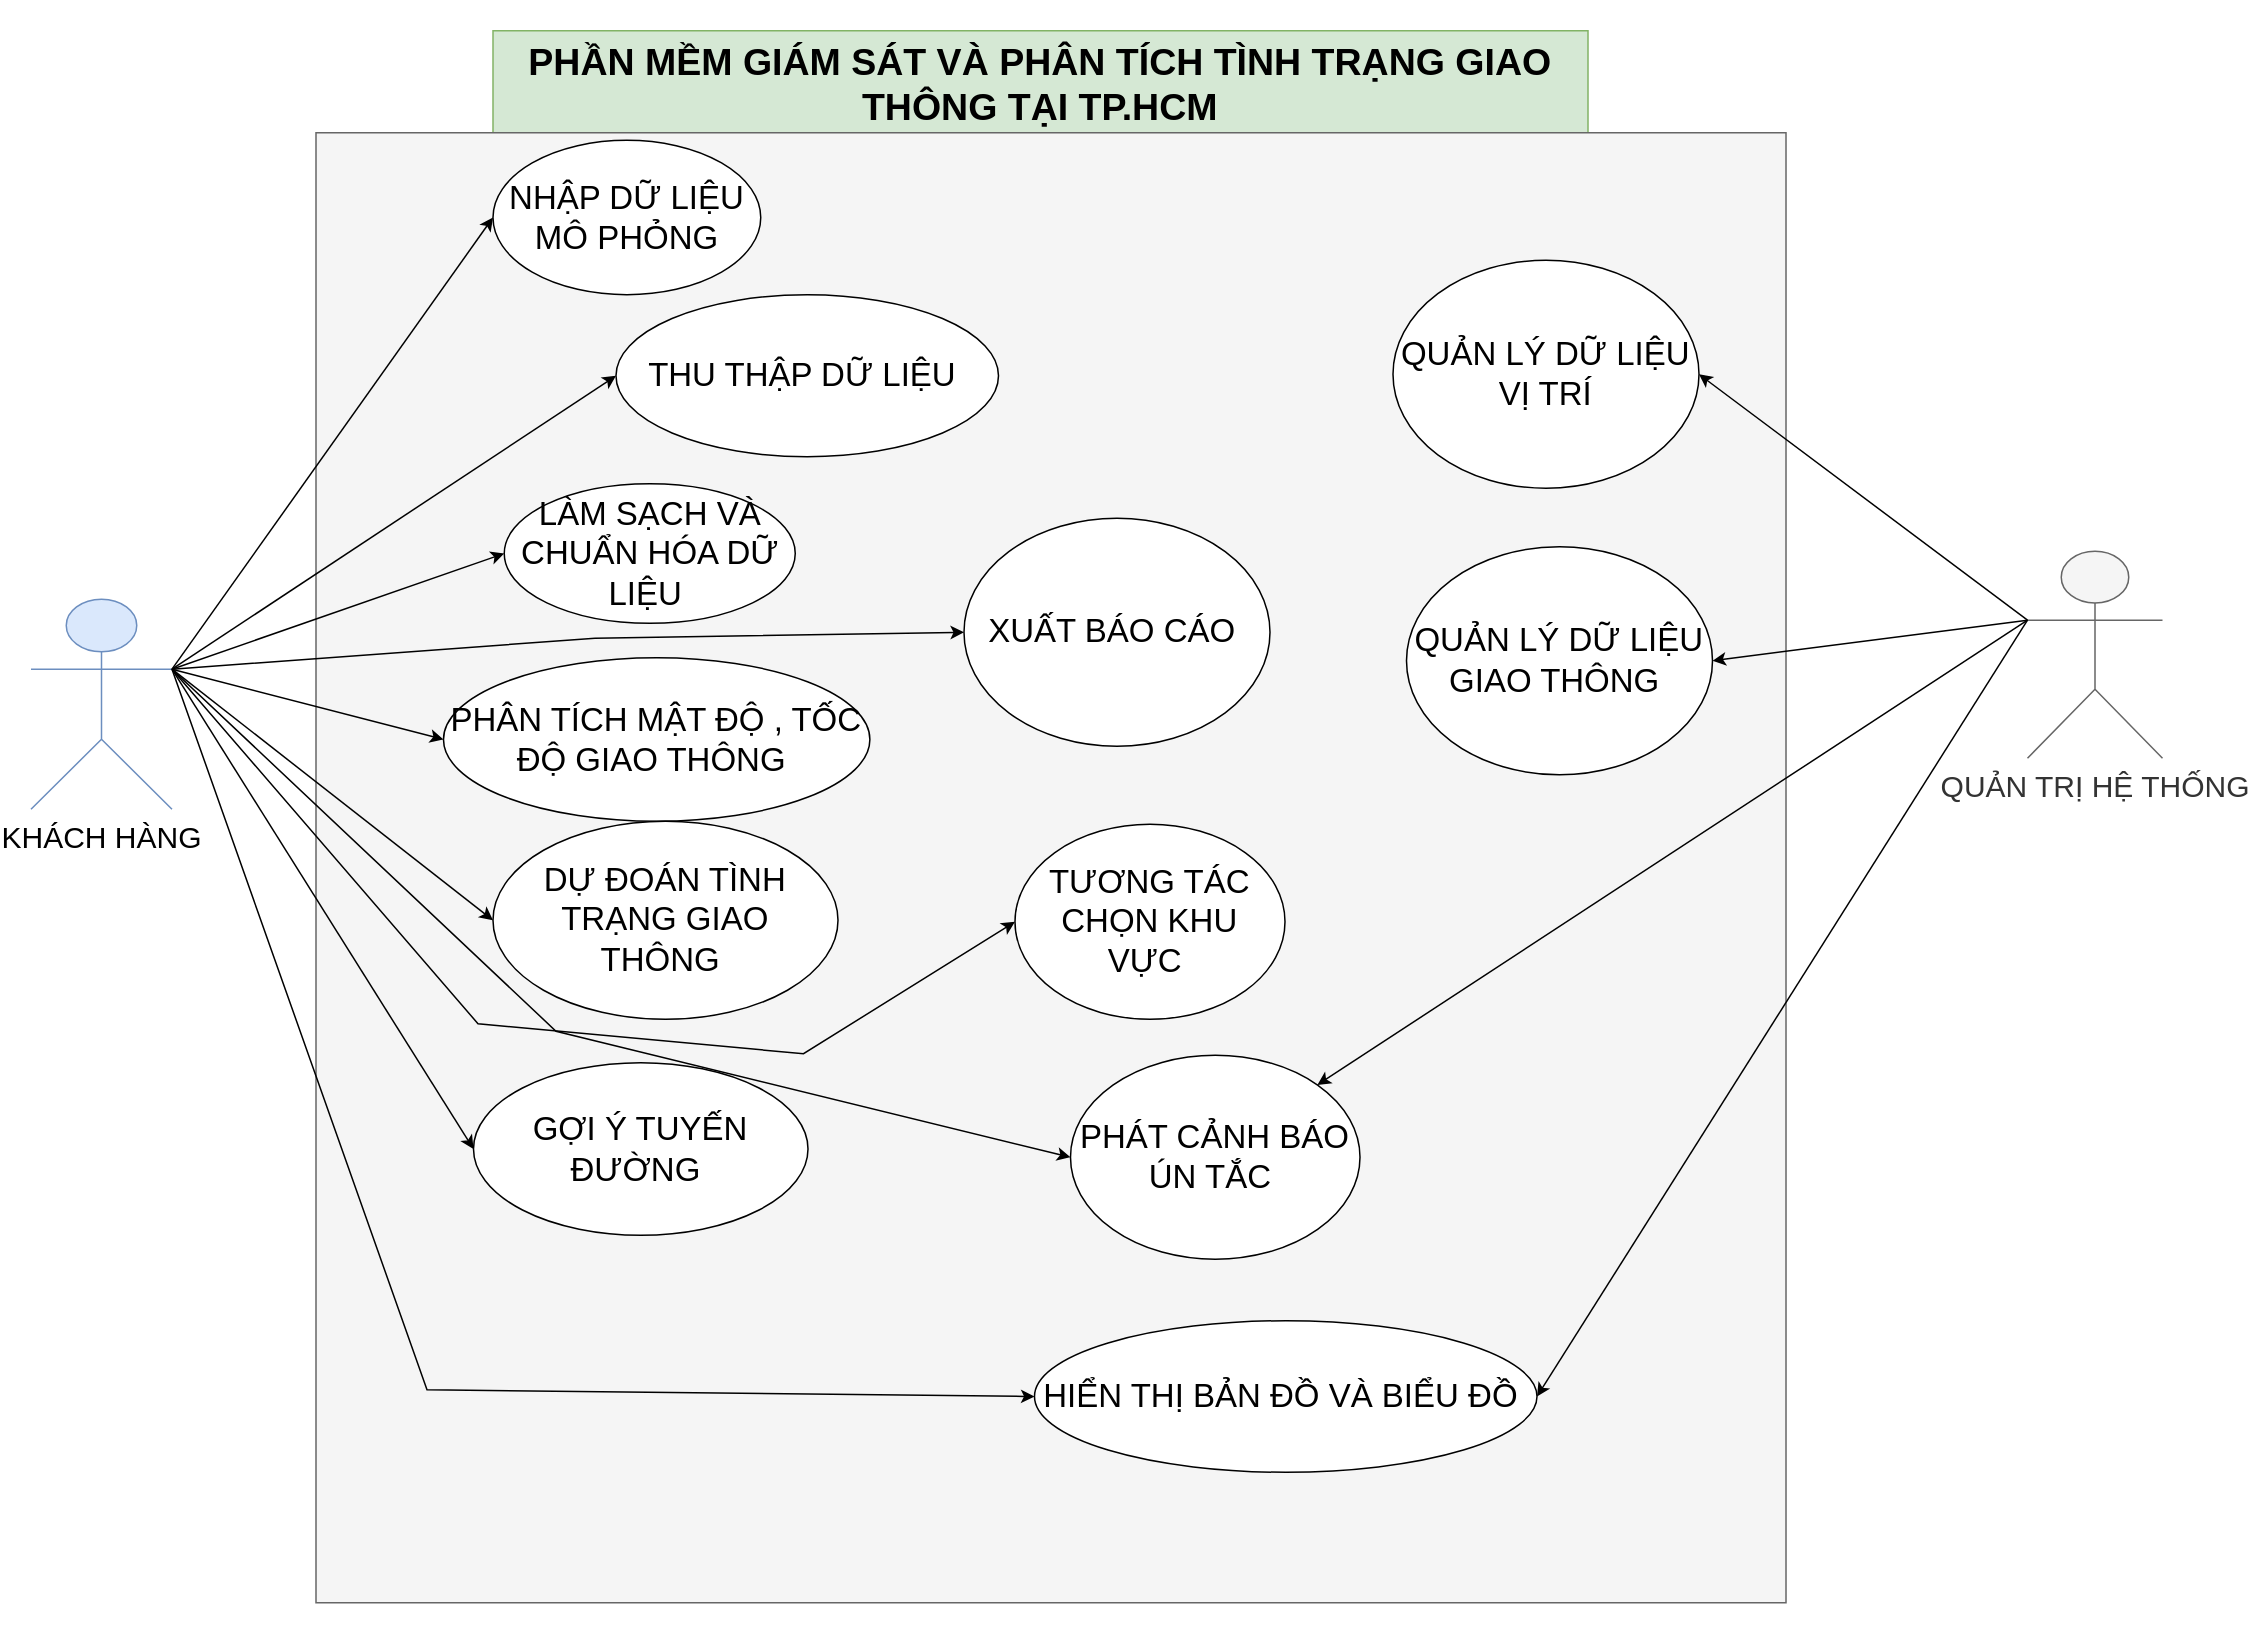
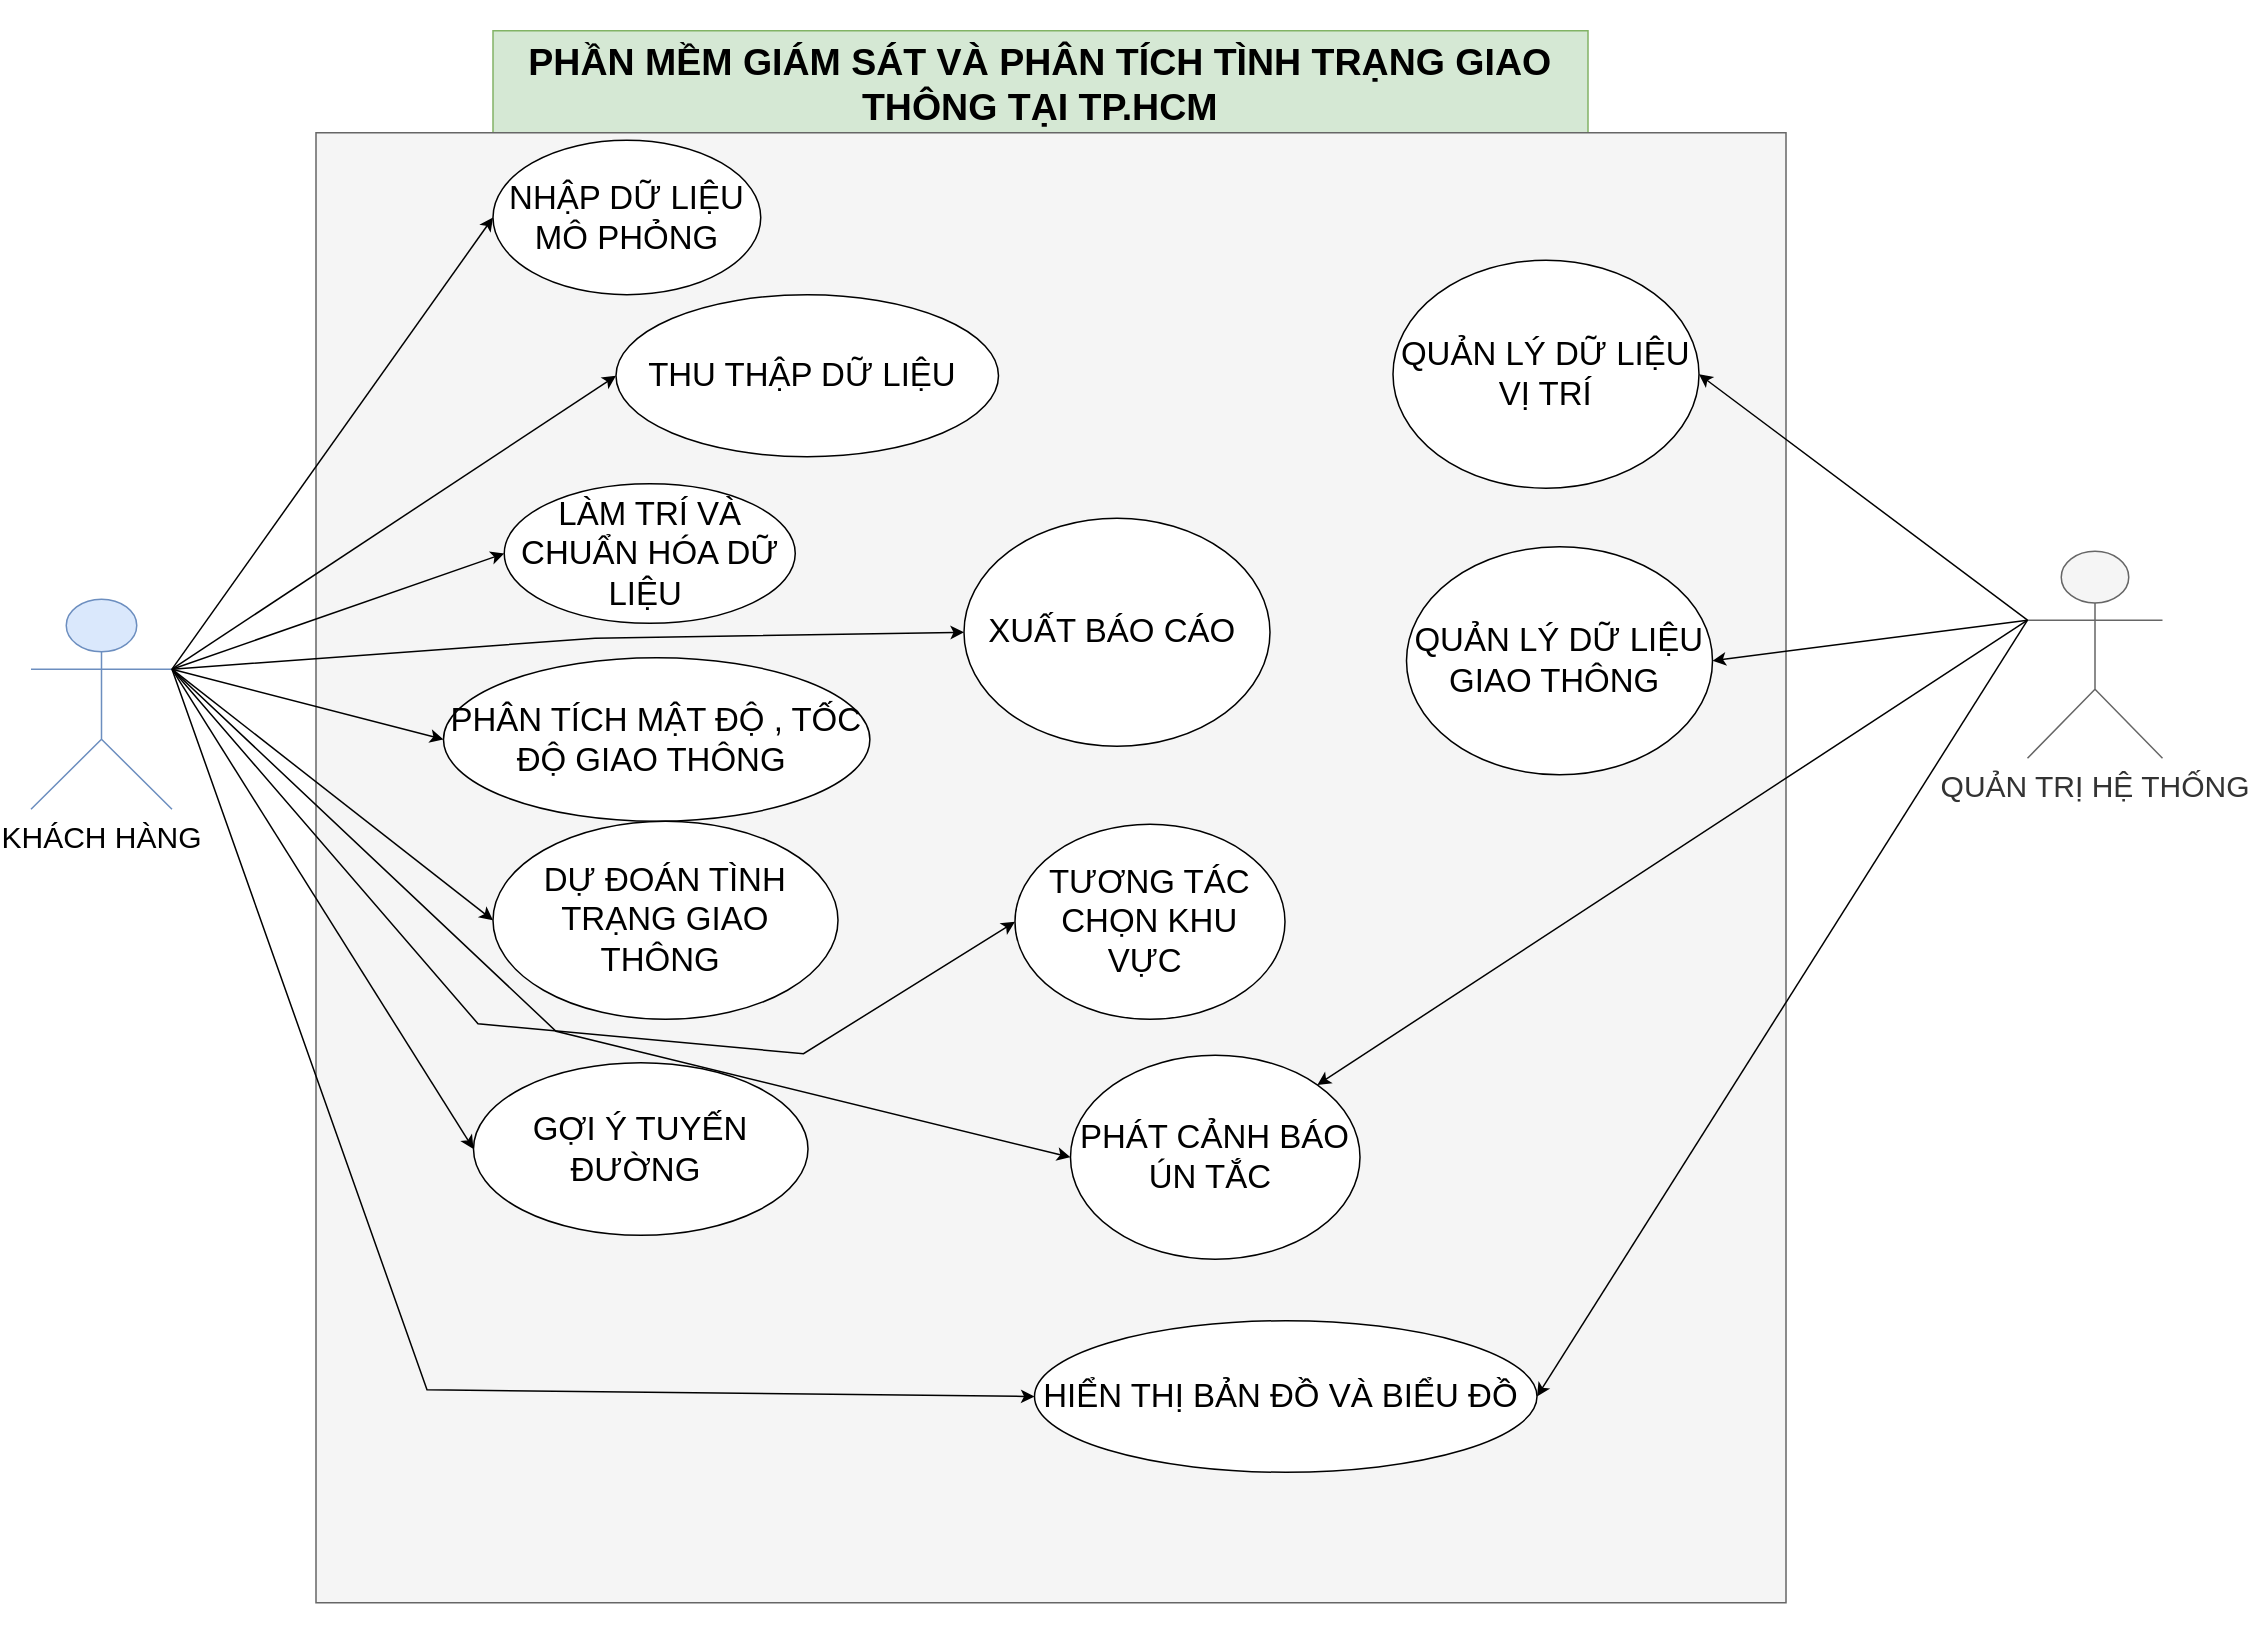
- <mxCell id="9" value="&lt;span style=&quot;font-size: 22px;&quot;&gt;LÀM SẠCH VÀ CHUẨN HÓA DỮ LIỆU&amp;nbsp;&lt;/span&gt;" style="ellipse;whiteSpace=wrap;html=1;" parent="1" vertex="1"><mxGeometry x="335.5" y="322" width="194" height="93" as="geometry" /></mxCell>
+ <mxCell id="9" value="&lt;span style=&quot;font-size: 22px;&quot;&gt;LÀM TRÍ VÀ CHUẨN HÓA DỮ LIỆU&amp;nbsp;&lt;/span&gt;" style="ellipse;whiteSpace=wrap;html=1;" parent="1" vertex="1"><mxGeometry x="335.5" y="322" width="194" height="93" as="geometry" /></mxCell>
